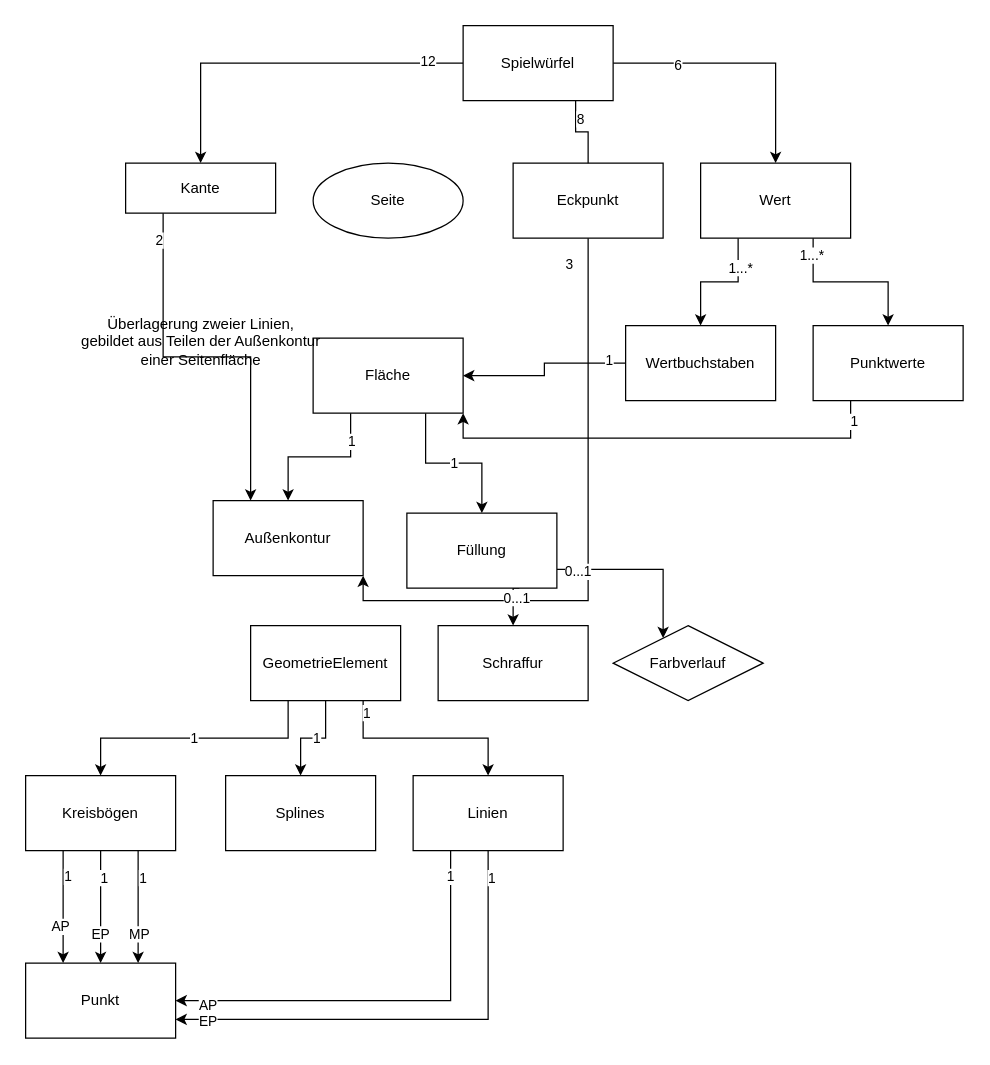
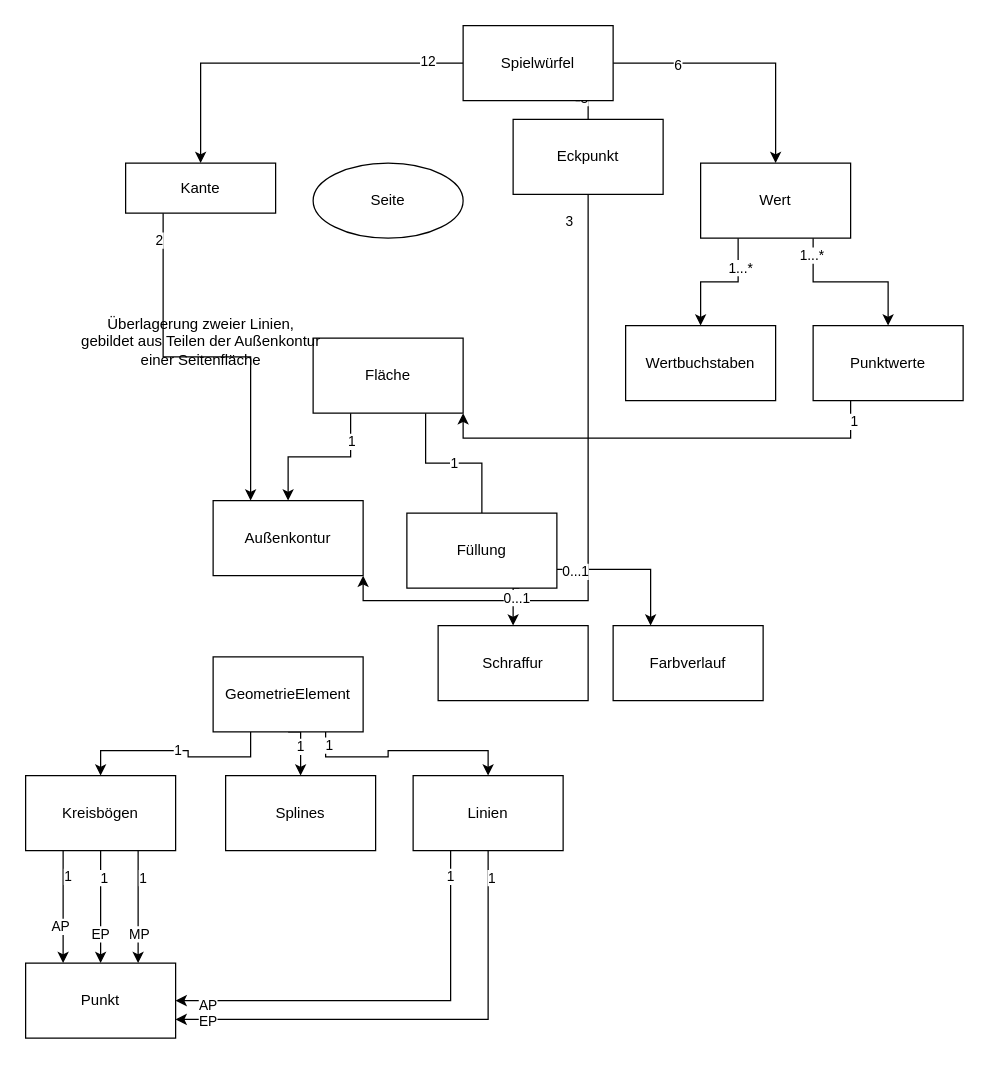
- <mxCell id="9" value="Eckpunkt" style="rounded=0;whiteSpace=wrap;html=1;" vertex="1" parent="1"><mxGeometry x="410" y="130" width="120" height="60" as="geometry" /></mxCell>
+ <mxCell id="9" value="Eckpunkt" style="rounded=0;whiteSpace=wrap;html=1;" vertex="1" parent="1"><mxGeometry x="410" y="95" width="120" height="60" as="geometry" /></mxCell>
- <mxCell id="56" style="edgeStyle=orthogonalEdgeStyle;rounded=0;orthogonalLoop=1;jettySize=auto;html=1;exitX=0;exitY=0.5;exitDx=0;exitDy=0;entryX=1;entryY=0.5;entryDx=0;entryDy=0;" edge="1" parent="1" source="58" target="17"><mxGeometry relative="1" as="geometry" /></mxCell>
- <mxCell id="57" value="1" style="edgeLabel;html=1;align=center;verticalAlign=middle;resizable=0;points=[];" vertex="1" connectable="0" parent="56"><mxGeometry x="-0.797" y="-3" relative="1" as="geometry"><mxPoint as="offset" /></mxGeometry></mxCell>
- <mxCell id="16" value="1" style="edgeStyle=orthogonalEdgeStyle;rounded=0;orthogonalLoop=1;jettySize=auto;html=1;exitX=0.75;exitY=1;exitDx=0;exitDy=0;" edge="1" parent="1" source="17" target="29"><mxGeometry relative="1" as="geometry" /></mxCell>
+ <mxCell id="16" value="1" style="edgeStyle=orthogonalEdgeStyle;rounded=0;orthogonalLoop=1;jettySize=auto;html=1;exitX=0.75;exitY=1;exitDx=0;exitDy=0;endArrow=none;" edge="1" parent="1" source="17" target="29"><mxGeometry relative="1" as="geometry" /></mxCell>
- <mxCell id="24" value="GeometrieElement" style="rounded=0;whiteSpace=wrap;html=1;" vertex="1" parent="1"><mxGeometry x="200" y="500" width="120" height="60" as="geometry" /></mxCell>
+ <mxCell id="24" value="GeometrieElement" style="rounded=0;whiteSpace=wrap;html=1;" vertex="1" parent="1"><mxGeometry x="170" y="525" width="120" height="60" as="geometry" /></mxCell>
- <mxCell id="63" value="Farbverlauf" style="rhombus;whiteSpace=wrap;html=1;" vertex="1" parent="1"><mxGeometry x="490" y="500" width="120" height="60" as="geometry" /></mxCell>
+ <mxCell id="63" value="Farbverlauf" style="whiteSpace=wrap;html=1;" vertex="1" parent="1"><mxGeometry x="490" y="500" width="120" height="60" as="geometry" /></mxCell>
